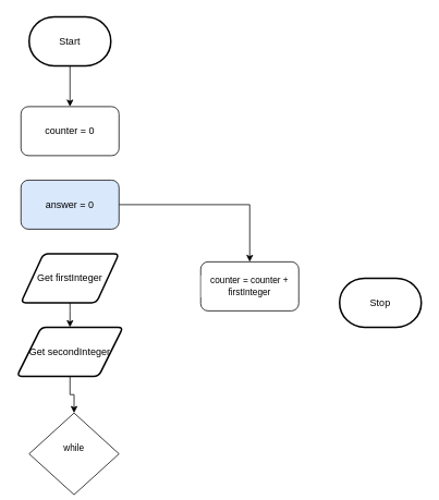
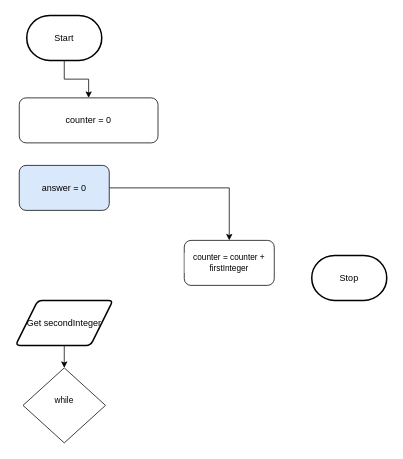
- <mxCell id="5" value="counter = 0" style="rounded=1;whiteSpace=wrap;html=1;" parent="1" vertex="1"><mxGeometry x="25" y="130" width="120" height="60" as="geometry" /></mxCell>
+ <mxCell id="5" value="counter = 0" style="rounded=1;whiteSpace=wrap;html=1;" parent="1" vertex="1"><mxGeometry x="25" y="130" width="185" height="60" as="geometry" /></mxCell>
- <mxCell id="7" value="Get firstInteger" style="shape=parallelogram;html=1;strokeWidth=2;perimeter=parallelogramPerimeter;whiteSpace=wrap;rounded=1;arcSize=12;size=0.23;" parent="1" vertex="1"><mxGeometry x="25" y="310" width="120" height="60" as="geometry" /></mxCell>
- <mxCell id="6" value="" style="edgeStyle=orthogonalEdgeStyle;html=1;rounded=0;curved=0;" parent="1" source="7" target="9" edge="1"><mxGeometry relative="1" as="geometry"><Array as="points"><mxPoint x="85" y="380" /><mxPoint x="85" y="380" /></Array></mxGeometry></mxCell>
- <mxCell id="13" value="while&lt;div&gt;&lt;br&gt;&lt;/div&gt;" style="rhombus;whiteSpace=wrap;html=1;fontFamily=Helvetica;fontSize=11;fontColor=default;labelBackgroundColor=default;" vertex="1" parent="1"><mxGeometry x="35" y="505" width="110" height="100" as="geometry" /></mxCell>
+ <mxCell id="13" value="while&lt;div&gt;&lt;br&gt;&lt;/div&gt;" style="rhombus;whiteSpace=wrap;html=1;fontFamily=Helvetica;fontSize=11;fontColor=default;labelBackgroundColor=default;" vertex="1" parent="1"><mxGeometry x="30" y="490" width="110" height="100" as="geometry" /></mxCell>
